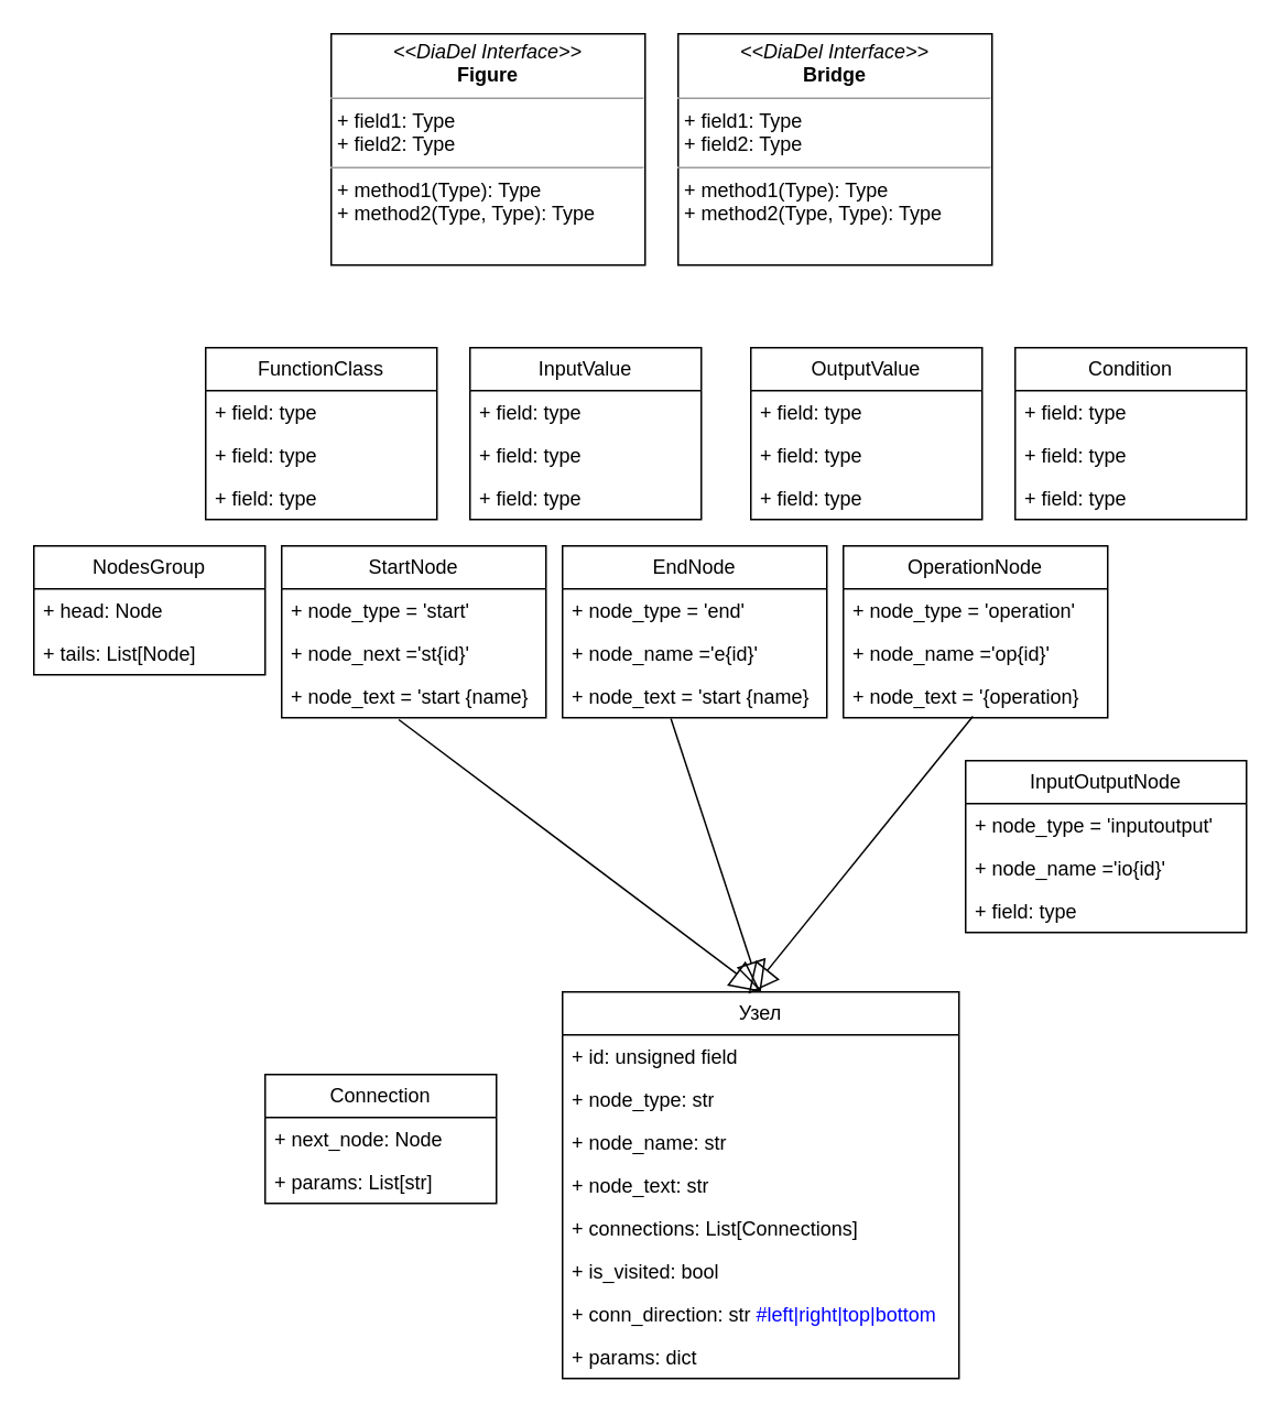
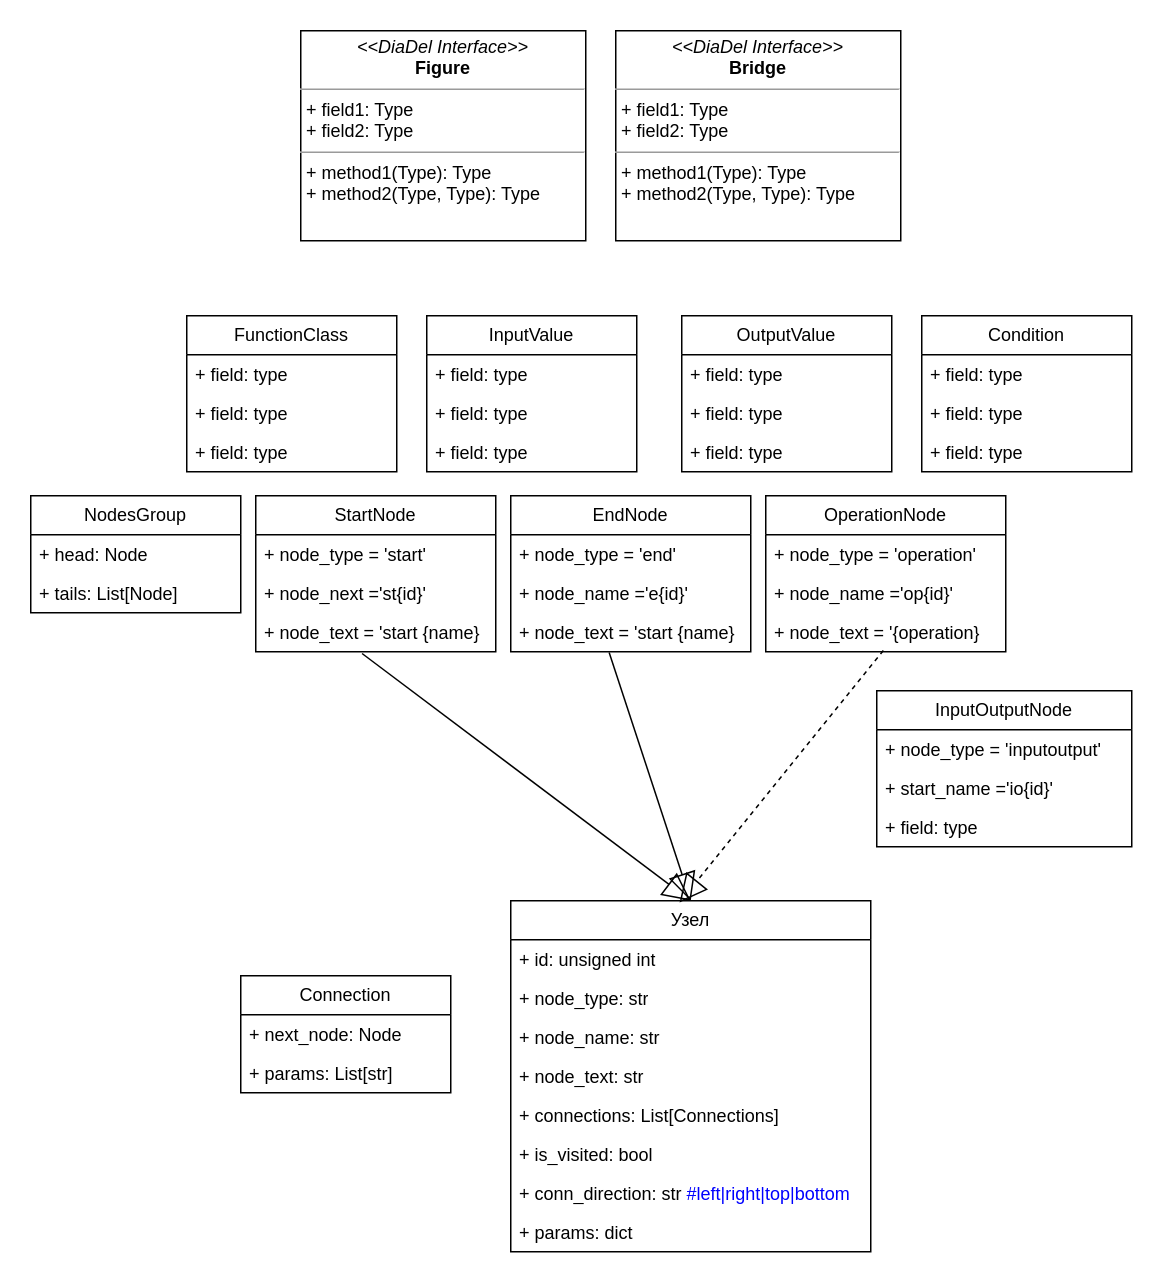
- <mxCell id="49" value="" style="endArrow=block;endSize=16;endFill=0;html=1;rounded=0;exitX=0.49;exitY=0.968;exitDx=0;exitDy=0;exitPerimeter=0;entryX=0.469;entryY=0.005;entryDx=0;entryDy=0;entryPerimeter=0;" edge="1" parent="1" source="28" target="2"><mxGeometry width="160" relative="1" as="geometry"><mxPoint x="550" y="530" as="sourcePoint" /><mxPoint x="468" y="600" as="targetPoint" /></mxGeometry></mxCell>
+ <mxCell id="49" value="" style="endArrow=block;endSize=16;endFill=0;html=1;rounded=0;exitX=0.49;exitY=0.968;exitDx=0;exitDy=0;exitPerimeter=0;entryX=0.469;entryY=0.005;entryDx=0;entryDy=0;entryPerimeter=0;dashed=1;" edge="1" parent="1" source="28" target="2"><mxGeometry width="160" relative="1" as="geometry"><mxPoint x="550" y="530" as="sourcePoint" /><mxPoint x="468" y="600" as="targetPoint" /></mxGeometry></mxCell>
- <mxCell id="52" value="+ node_name ='io{id}'" style="text;strokeColor=none;fillColor=none;align=left;verticalAlign=top;spacingLeft=4;spacingRight=4;overflow=hidden;rotatable=0;points=[[0,0.5],[1,0.5]];portConstraint=eastwest;whiteSpace=wrap;html=1;" vertex="1" parent="50"><mxGeometry y="52" width="170" height="26" as="geometry" /></mxCell>
+ <mxCell id="52" value="+ start_name ='io{id}'" style="text;strokeColor=none;fillColor=none;align=left;verticalAlign=top;spacingLeft=4;spacingRight=4;overflow=hidden;rotatable=0;points=[[0,0.5],[1,0.5]];portConstraint=eastwest;whiteSpace=wrap;html=1;" vertex="1" parent="50"><mxGeometry y="52" width="170" height="26" as="geometry" /></mxCell>
- <mxCell id="3" value="+ id: unsigned field" style="text;strokeColor=none;fillColor=none;align=left;verticalAlign=top;spacingLeft=4;spacingRight=4;overflow=hidden;rotatable=0;points=[[0,0.5],[1,0.5]];portConstraint=eastwest;whiteSpace=wrap;html=1;" vertex="1" parent="2"><mxGeometry y="26" width="240" height="26" as="geometry" /></mxCell>
+ <mxCell id="3" value="+ id: unsigned int" style="text;strokeColor=none;fillColor=none;align=left;verticalAlign=top;spacingLeft=4;spacingRight=4;overflow=hidden;rotatable=0;points=[[0,0.5],[1,0.5]];portConstraint=eastwest;whiteSpace=wrap;html=1;" vertex="1" parent="2"><mxGeometry y="26" width="240" height="26" as="geometry" /></mxCell>
